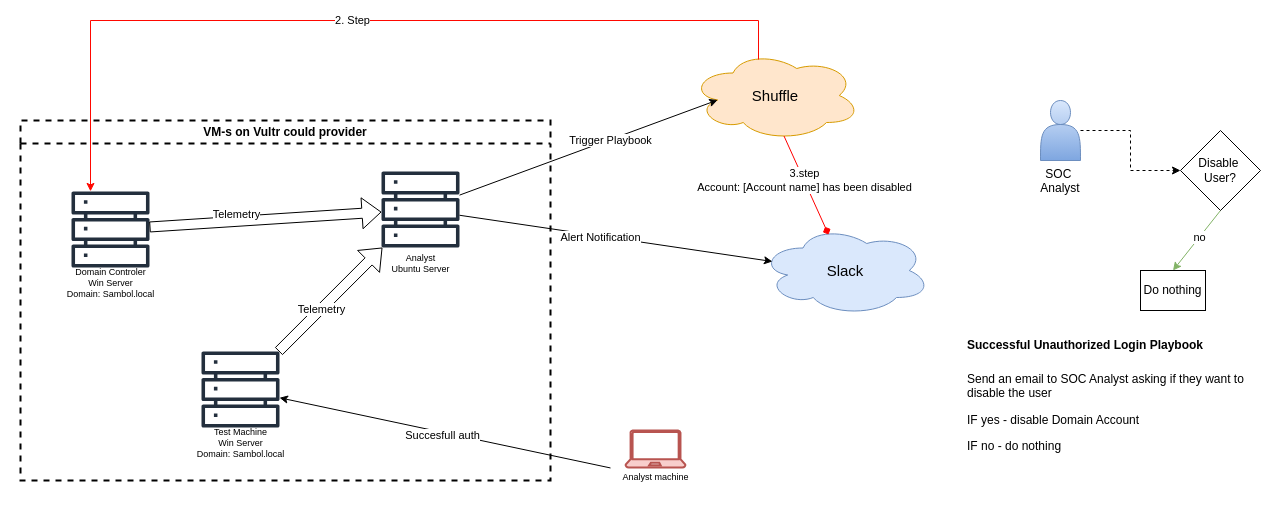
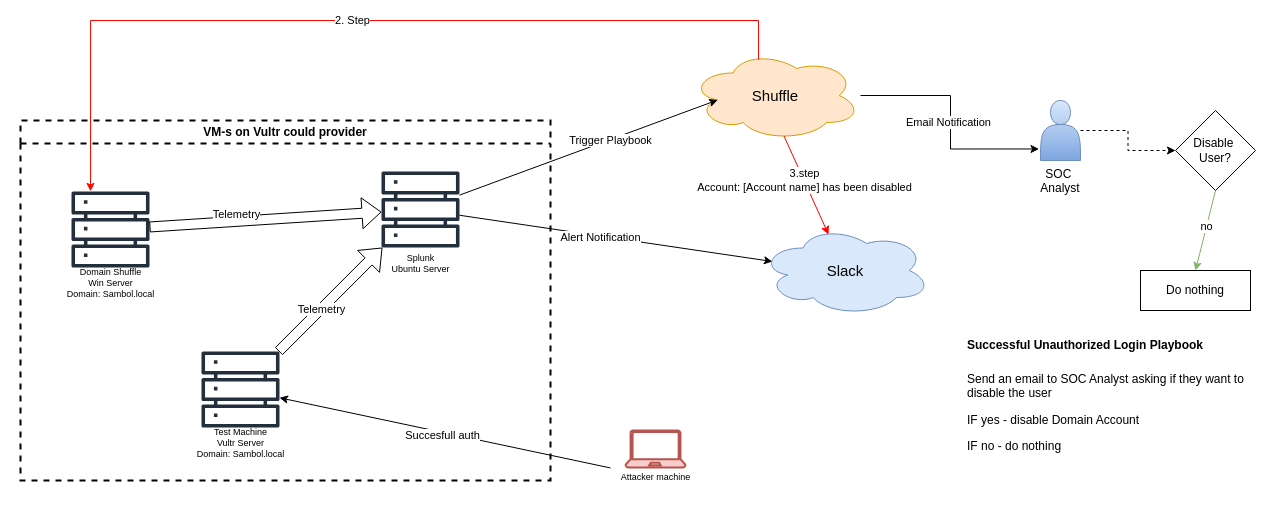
+ <mxCell id="29" style="edgeStyle=orthogonalEdgeStyle;rounded=0;orthogonalLoop=1;jettySize=auto;html=1;entryX=-0.037;entryY=0.808;entryDx=0;entryDy=0;entryPerimeter=0;" edge="1" parent="1" source="21" target="28"><mxGeometry relative="1" as="geometry" /></mxCell>
+ <mxCell id="30" value="Email Notification" style="edgeLabel;html=1;align=center;verticalAlign=middle;resizable=0;points=[];" vertex="1" connectable="0" parent="29"><mxGeometry x="0.004" y="-3" relative="1" as="geometry"><mxPoint as="offset" /></mxGeometry></mxCell>
- <mxCell id="33" value="Disable&amp;nbsp;&lt;div&gt;User?&lt;/div&gt;" style="rhombus;whiteSpace=wrap;html=1;" vertex="1" parent="1"><mxGeometry x="1180" y="130" width="80" height="80" as="geometry" /></mxCell>
+ <mxCell id="33" value="Disable&amp;nbsp;&lt;div&gt;User?&lt;/div&gt;" style="rhombus;whiteSpace=wrap;html=1;" vertex="1" parent="1"><mxGeometry x="1175" y="110" width="80" height="80" as="geometry" /></mxCell>
- <mxCell id="36" style="rounded=0;orthogonalLoop=1;jettySize=auto;html=1;exitX=0.55;exitY=0.95;exitDx=0;exitDy=0;exitPerimeter=0;entryX=0.4;entryY=0.1;entryDx=0;entryDy=0;entryPerimeter=0;strokeColor=#FF0000;endArrow=diamond;" edge="1" parent="1" source="21" target="22"><mxGeometry relative="1" as="geometry" /></mxCell>
+ <mxCell id="36" style="rounded=0;orthogonalLoop=1;jettySize=auto;html=1;exitX=0.55;exitY=0.95;exitDx=0;exitDy=0;exitPerimeter=0;entryX=0.4;entryY=0.1;entryDx=0;entryDy=0;entryPerimeter=0;strokeColor=#FF0000;" edge="1" parent="1" source="21" target="22"><mxGeometry relative="1" as="geometry" /></mxCell>
- <mxCell id="4" value="Analyst&lt;div&gt;Ubuntu Server&lt;/div&gt;" style="text;html=1;align=center;verticalAlign=middle;resizable=0;points=[];autosize=1;strokeColor=none;fillColor=none;fontSize=9;" vertex="1" parent="2"><mxGeometry x="20" y="73" width="80" height="40" as="geometry" /></mxCell>
+ <mxCell id="4" value="Splunk&lt;div&gt;Ubuntu Server&lt;/div&gt;" style="text;html=1;align=center;verticalAlign=middle;resizable=0;points=[];autosize=1;strokeColor=none;fillColor=none;fontSize=9;" vertex="1" parent="2"><mxGeometry x="20" y="73" width="80" height="40" as="geometry" /></mxCell>
- <mxCell id="16" value="Domain Controler&lt;div&gt;Win Server&lt;/div&gt;&lt;div&gt;Domain: Sambol.local&lt;/div&gt;" style="text;html=1;align=center;verticalAlign=middle;resizable=0;points=[];autosize=1;strokeColor=none;fillColor=none;fontSize=9;" vertex="1" parent="14"><mxGeometry x="5" y="68" width="110" height="50" as="geometry" /></mxCell>
+ <mxCell id="16" value="Domain Shuffle&lt;div&gt;Win Server&lt;/div&gt;&lt;div&gt;Domain: Sambol.local&lt;/div&gt;" style="text;html=1;align=center;verticalAlign=middle;resizable=0;points=[];autosize=1;strokeColor=none;fillColor=none;fontSize=9;" vertex="1" parent="14"><mxGeometry x="5" y="68" width="110" height="50" as="geometry" /></mxCell>
- <mxCell id="39" value="Do nothing" style="rounded=0;whiteSpace=wrap;html=1;" vertex="1" parent="1"><mxGeometry x="1140" y="270" width="65" height="40" as="geometry" /></mxCell>
+ <mxCell id="39" value="Do nothing" style="rounded=0;whiteSpace=wrap;html=1;" vertex="1" parent="1"><mxGeometry x="1140" y="270" width="110" height="40" as="geometry" /></mxCell>
- <mxCell id="13" value="Test Machine&lt;div&gt;Win Server&lt;/div&gt;&lt;div&gt;Domain: Sambol.local&lt;/div&gt;" style="text;html=1;align=center;verticalAlign=middle;resizable=0;points=[];autosize=1;strokeColor=none;fillColor=none;fontSize=9;" vertex="1" parent="11"><mxGeometry x="5" y="68" width="110" height="50" as="geometry" /></mxCell>
+ <mxCell id="13" value="Test Machine&lt;div&gt;Vultr Server&lt;/div&gt;&lt;div&gt;Domain: Sambol.local&lt;/div&gt;" style="text;html=1;align=center;verticalAlign=middle;resizable=0;points=[];autosize=1;strokeColor=none;fillColor=none;fontSize=9;" vertex="1" parent="11"><mxGeometry x="5" y="68" width="110" height="50" as="geometry" /></mxCell>
- <mxCell id="7" value="Analyst machine" style="text;html=1;align=center;verticalAlign=middle;resizable=0;points=[];autosize=1;strokeColor=none;fillColor=none;fontSize=9;" vertex="1" parent="5"><mxGeometry y="37" width="90" height="20" as="geometry" /></mxCell>
+ <mxCell id="7" value="Attacker machine" style="text;html=1;align=center;verticalAlign=middle;resizable=0;points=[];autosize=1;strokeColor=none;fillColor=none;fontSize=9;" vertex="1" parent="5"><mxGeometry y="37" width="90" height="20" as="geometry" /></mxCell>
